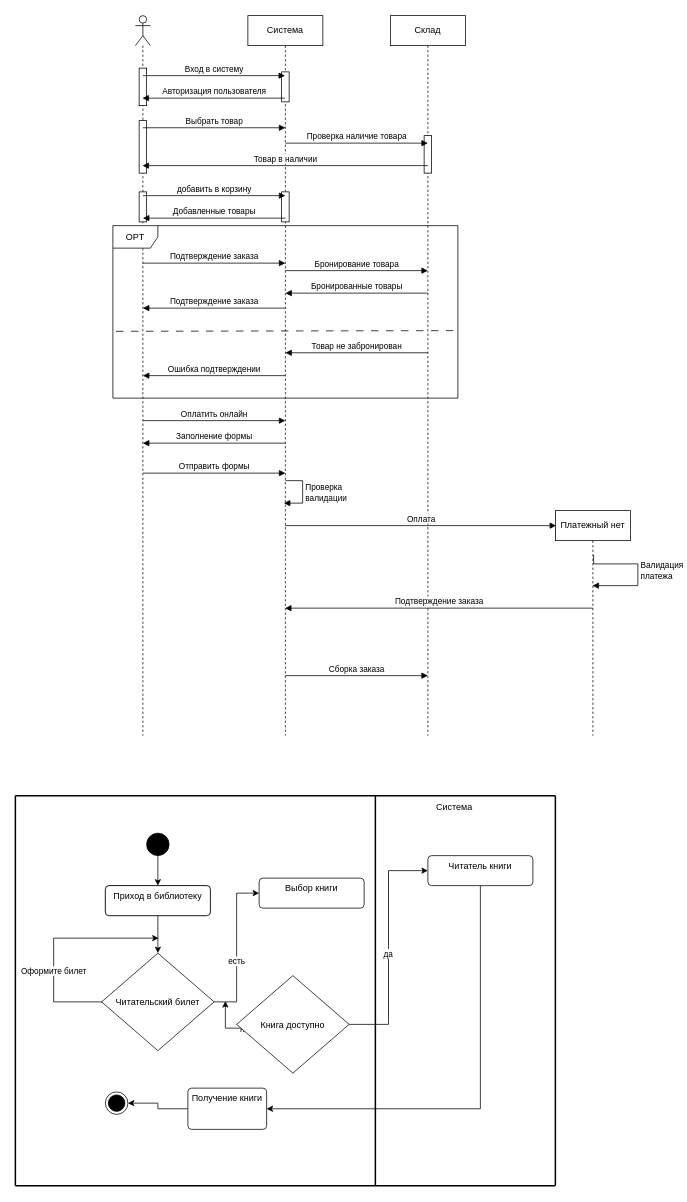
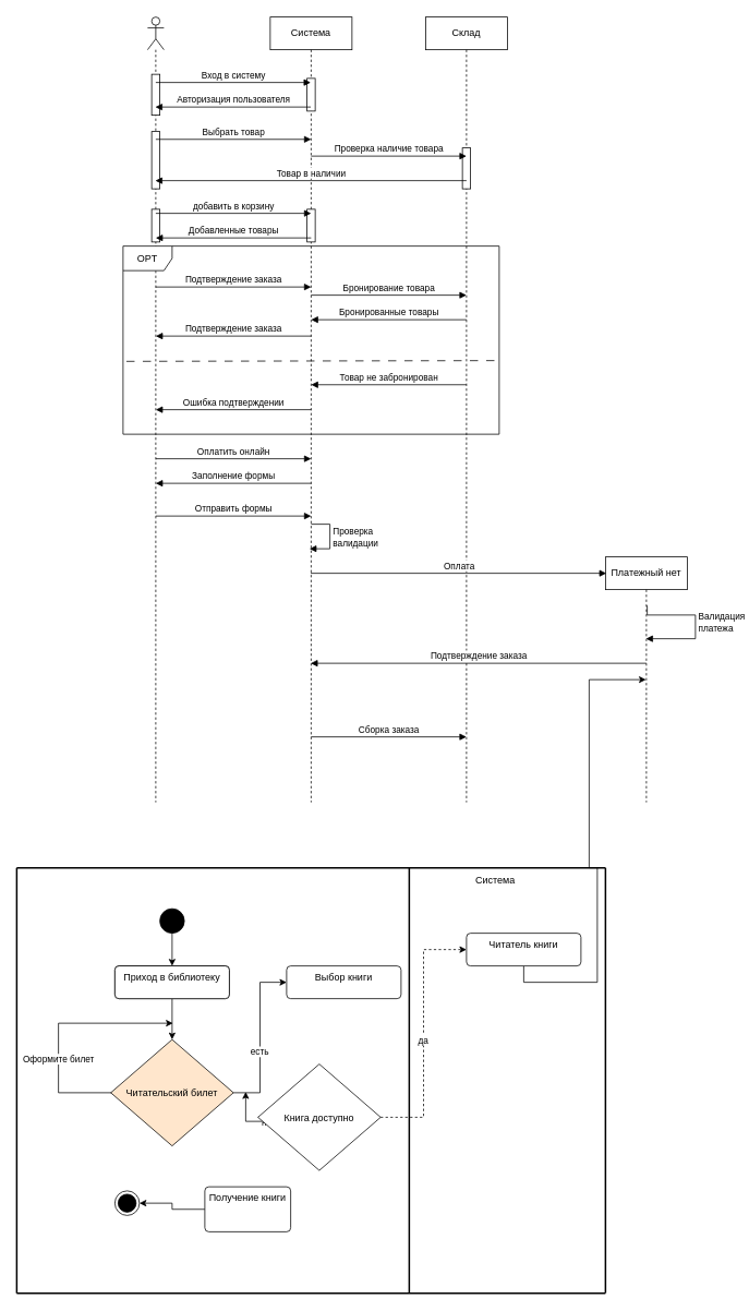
- <mxCell id="45" value="Выбор книги" style="html=1;align=center;verticalAlign=top;rounded=1;absoluteArcSize=1;arcSize=10;dashed=0;whiteSpace=wrap;" vertex="1" parent="1"><mxGeometry x="345" y="1170" width="140" height="40" as="geometry" /></mxCell>
+ <mxCell id="45" value="Выбор книги" style="html=1;align=center;verticalAlign=top;rounded=1;absoluteArcSize=1;arcSize=10;dashed=0;whiteSpace=wrap;" vertex="1" parent="1"><mxGeometry x="350" y="1180" width="140" height="40" as="geometry" /></mxCell>
- <mxCell id="48" style="edgeStyle=orthogonalEdgeStyle;rounded=0;orthogonalLoop=1;jettySize=auto;html=1;exitX=1;exitY=0.5;exitDx=0;exitDy=0;entryX=0;entryY=0.5;entryDx=0;entryDy=0;" edge="1" parent="1" source="50" target="52"><mxGeometry relative="1" as="geometry"><mxPoint x="500" y="1560" as="targetPoint" /></mxGeometry></mxCell>
+ <mxCell id="48" style="edgeStyle=orthogonalEdgeStyle;rounded=0;orthogonalLoop=1;jettySize=auto;html=1;exitX=1;exitY=0.5;exitDx=0;exitDy=0;entryX=0;entryY=0.5;entryDx=0;entryDy=0;dashed=1;" edge="1" parent="1" source="50" target="52"><mxGeometry relative="1" as="geometry"><mxPoint x="500" y="1560" as="targetPoint" /></mxGeometry></mxCell>
- <mxCell id="43" value="Читательский билет" style="rhombus;" vertex="1" parent="1"><mxGeometry x="135" y="1270" width="150" height="130" as="geometry" /></mxCell>
+ <mxCell id="43" value="Читательский билет" style="rhombus;fillColor=#ffe6cc;" vertex="1" parent="1"><mxGeometry x="135" y="1270" width="150" height="130" as="geometry" /></mxCell>
- <mxCell id="51" style="edgeStyle=orthogonalEdgeStyle;rounded=0;orthogonalLoop=1;jettySize=auto;html=1;exitX=0.5;exitY=1;exitDx=0;exitDy=0;entryX=1;entryY=0.5;entryDx=0;entryDy=0;" edge="1" parent="1" source="52" target="54"><mxGeometry relative="1" as="geometry" /></mxCell>
+ <mxCell id="51" style="edgeStyle=orthogonalEdgeStyle;rounded=0;orthogonalLoop=1;jettySize=auto;html=1;exitX=0.5;exitY=1;exitDx=0;exitDy=0;" edge="1" parent="1" source="52" target="30"><mxGeometry relative="1" as="geometry" /></mxCell>
